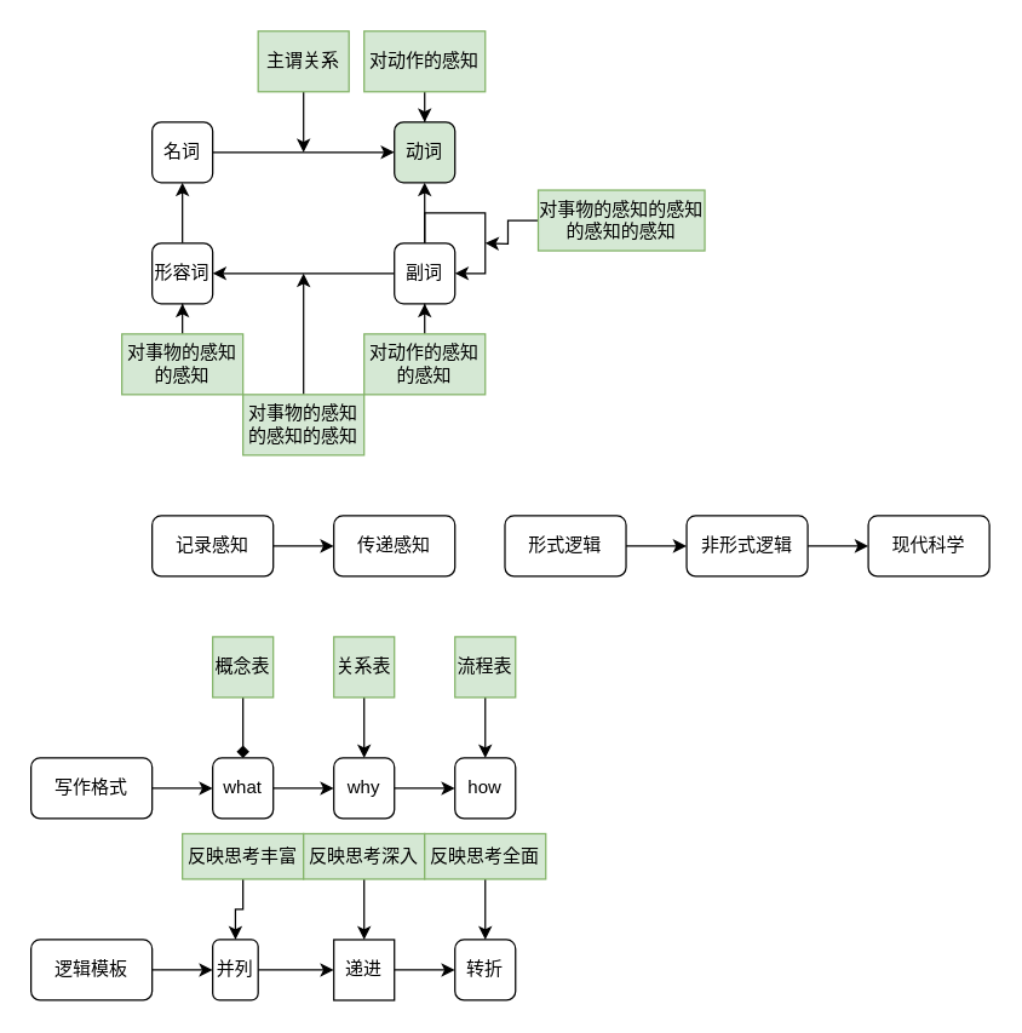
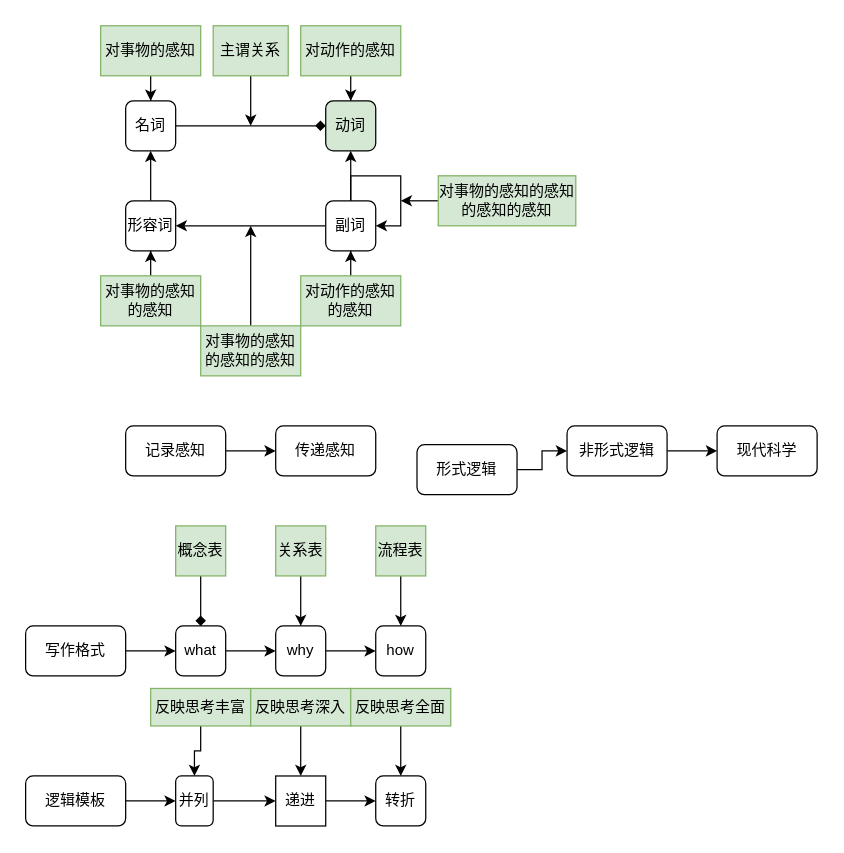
+ <mxCell id="40" value="对事物的感知" style="text;html=1;align=center;verticalAlign=middle;whiteSpace=wrap;rounded=0;fillColor=#d5e8d4;strokeColor=#82b366;" vertex="1" parent="1"><mxGeometry x="80" width="80" height="40" as="geometry" y="20" /></mxCell>
+ <mxCell id="39" value="" style="edgeStyle=orthogonalEdgeStyle;rounded=0;orthogonalLoop=1;jettySize=auto;html=1;entryX=0.5;entryY=0;entryDx=0;entryDy=0;" edge="1" parent="1" source="40" target="29"><mxGeometry relative="1" as="geometry" /></mxCell>
- <mxCell id="28" value="" style="edgeStyle=orthogonalEdgeStyle;rounded=0;orthogonalLoop=1;jettySize=auto;html=1;" edge="1" parent="1" source="29" target="32"><mxGeometry relative="1" as="geometry" /></mxCell>
+ <mxCell id="28" value="" style="edgeStyle=orthogonalEdgeStyle;rounded=0;orthogonalLoop=1;jettySize=auto;html=1;endArrow=diamond;" edge="1" parent="1" source="29" target="32"><mxGeometry relative="1" as="geometry" /></mxCell>
- <mxCell id="58" value="对事物的感知的感知的感知的感知" style="text;html=1;align=center;verticalAlign=middle;whiteSpace=wrap;rounded=0;fillColor=#d5e8d4;strokeColor=#82b366;" vertex="1" parent="1"><mxGeometry x="355" y="125" width="110" height="40" as="geometry" /></mxCell>
+ <mxCell id="58" value="对事物的感知的感知的感知的感知" style="text;html=1;align=center;verticalAlign=middle;whiteSpace=wrap;rounded=0;fillColor=#d5e8d4;strokeColor=#82b366;" vertex="1" parent="1"><mxGeometry x="350" y="140" width="110" height="40" as="geometry" /></mxCell>
- <mxCell id="51" value="形式逻辑" style="rounded=1;whiteSpace=wrap;html=1;" vertex="1" parent="1"><mxGeometry x="333" y="340" width="80" height="40" as="geometry" /></mxCell>
+ <mxCell id="51" value="形式逻辑" style="rounded=1;whiteSpace=wrap;html=1;" vertex="1" parent="1"><mxGeometry x="333" y="355" width="80" height="40" as="geometry" /></mxCell>
